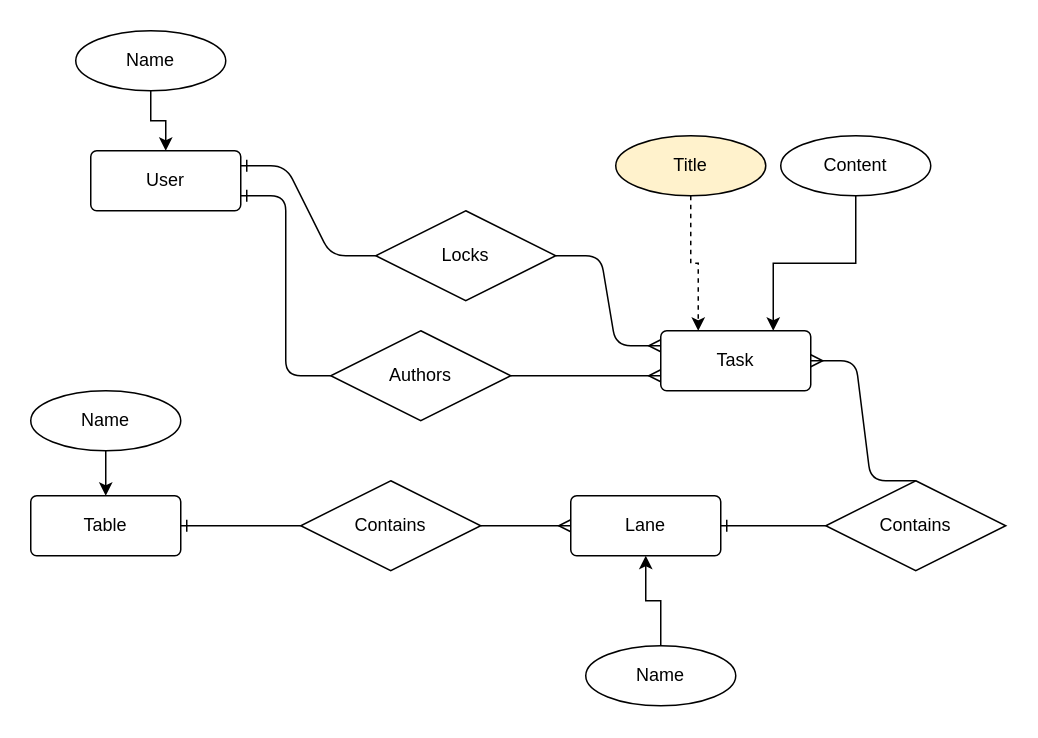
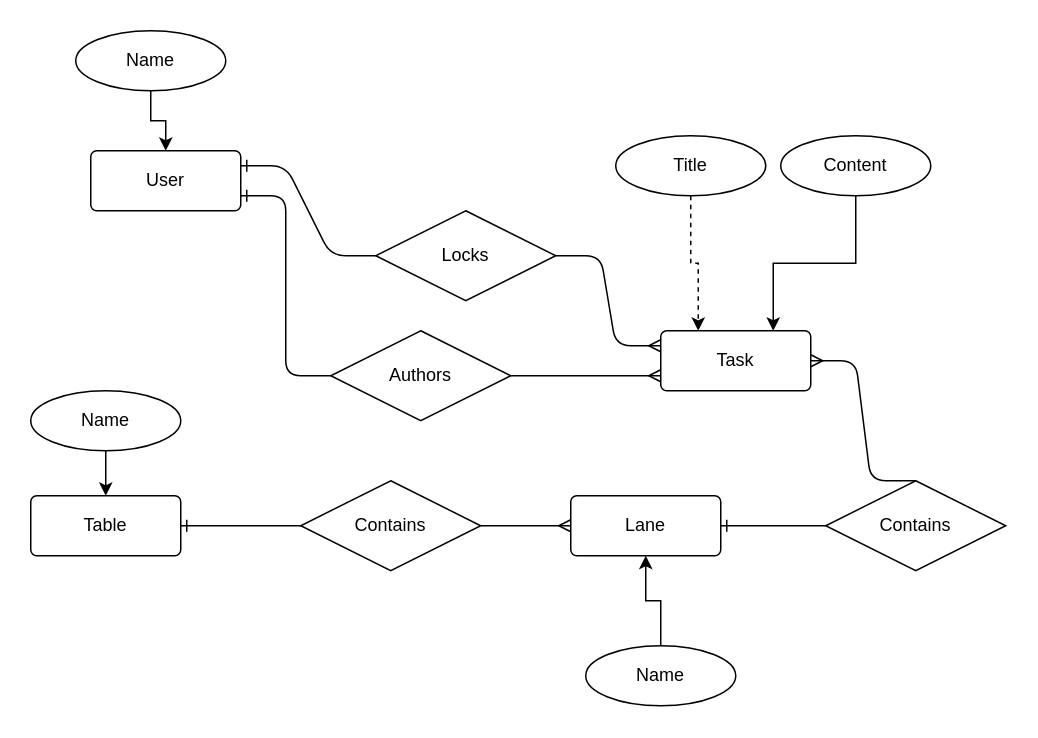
- <mxCell id="14" value="Title" style="ellipse;whiteSpace=wrap;html=1;align=center;fillColor=#fff2cc;" parent="1" vertex="1"><mxGeometry x="410" y="90" width="100" height="40" as="geometry" /></mxCell>
+ <mxCell id="14" value="Title" style="ellipse;whiteSpace=wrap;html=1;align=center;" parent="1" vertex="1"><mxGeometry x="410" y="90" width="100" height="40" as="geometry" /></mxCell>
